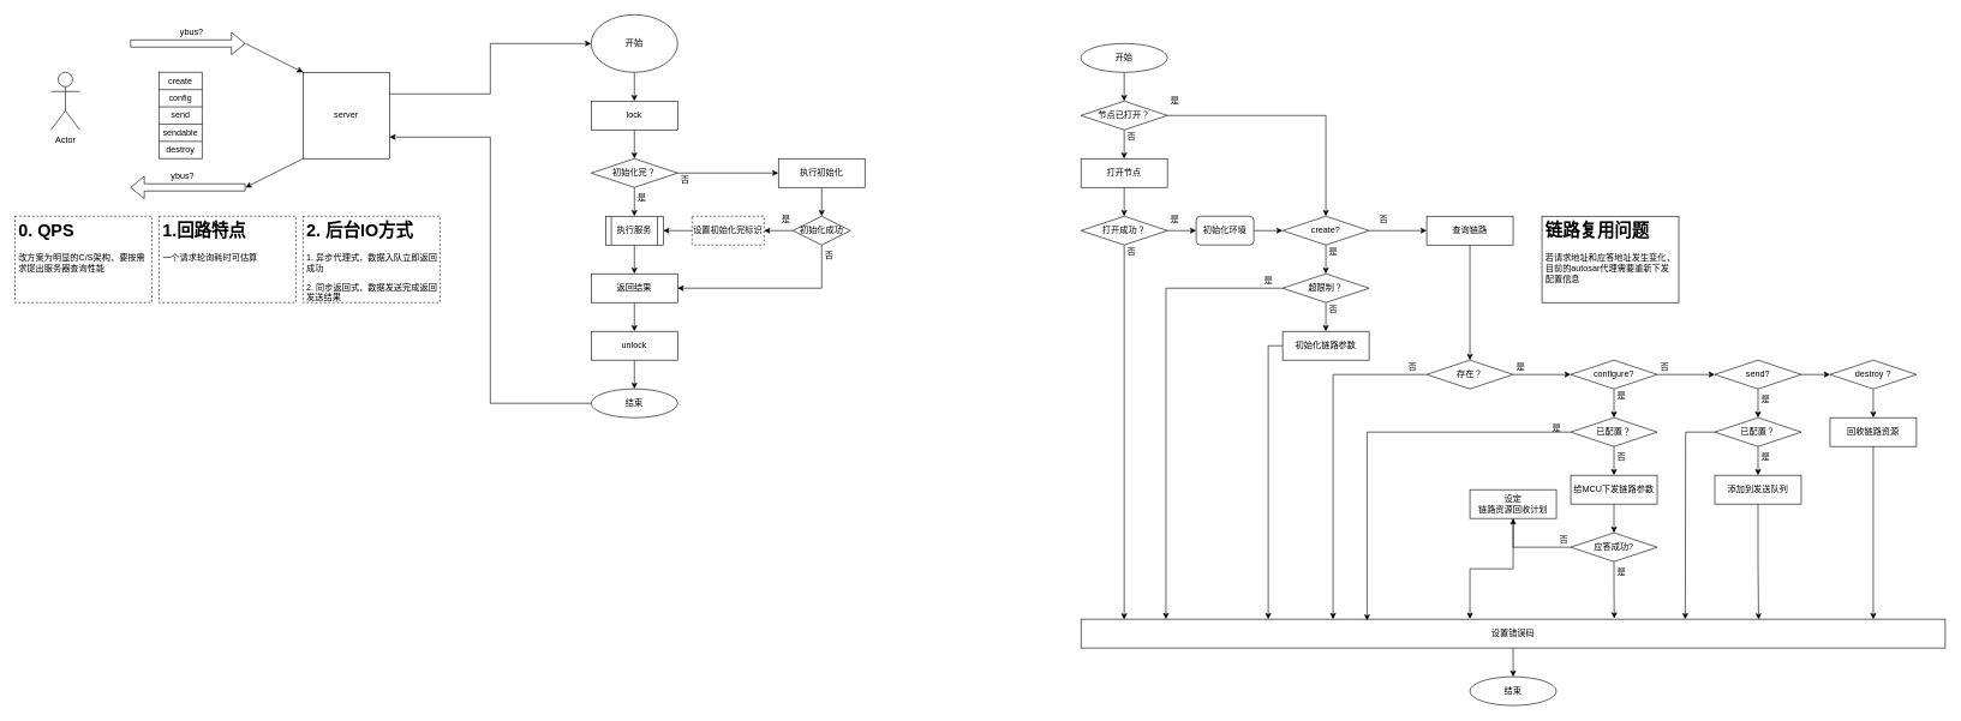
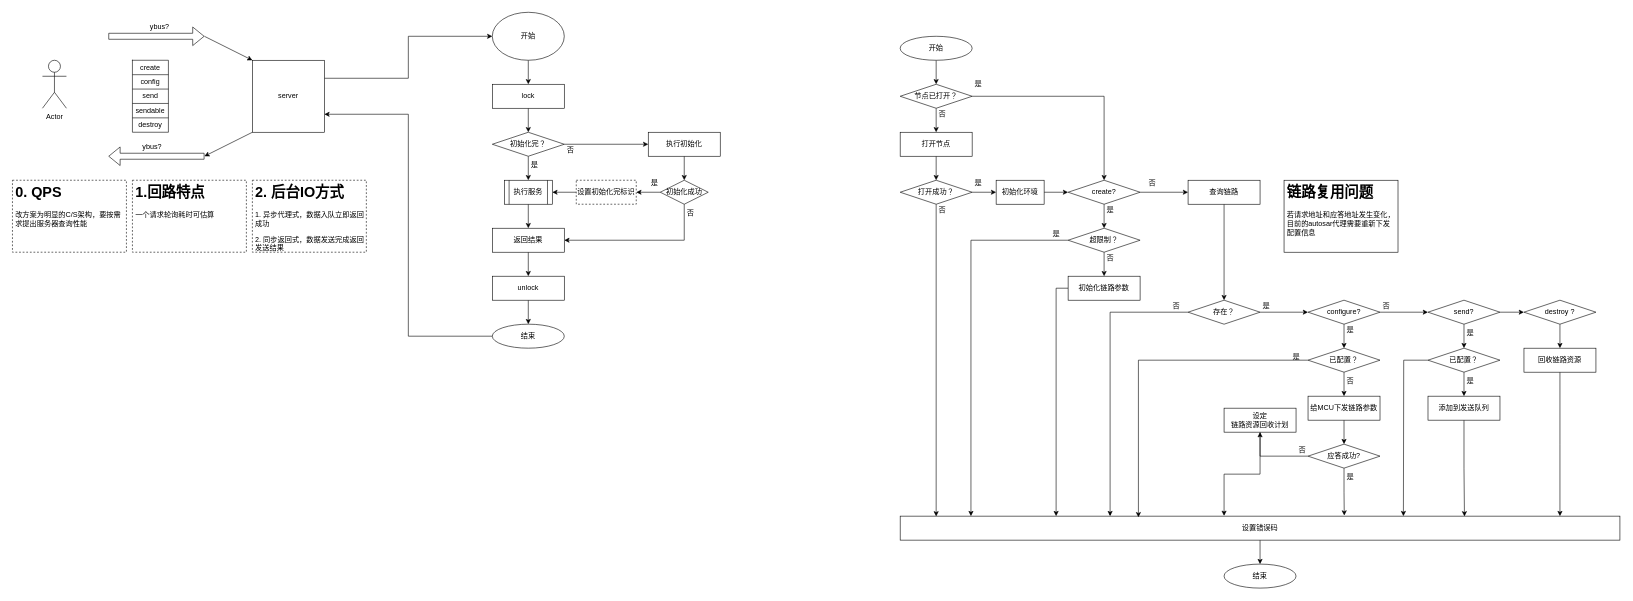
- <mxCell id="66" value="初始化环境" style="whiteSpace=wrap;html=1;rounded=1;" vertex="1" parent="1"><mxGeometry x="1660" y="300" width="80" height="40" as="geometry" /></mxCell>
+ <mxCell id="66" value="初始化环境" style="whiteSpace=wrap;html=1;" vertex="1" parent="1"><mxGeometry x="1660" y="300" width="80" height="40" as="geometry" /></mxCell>
